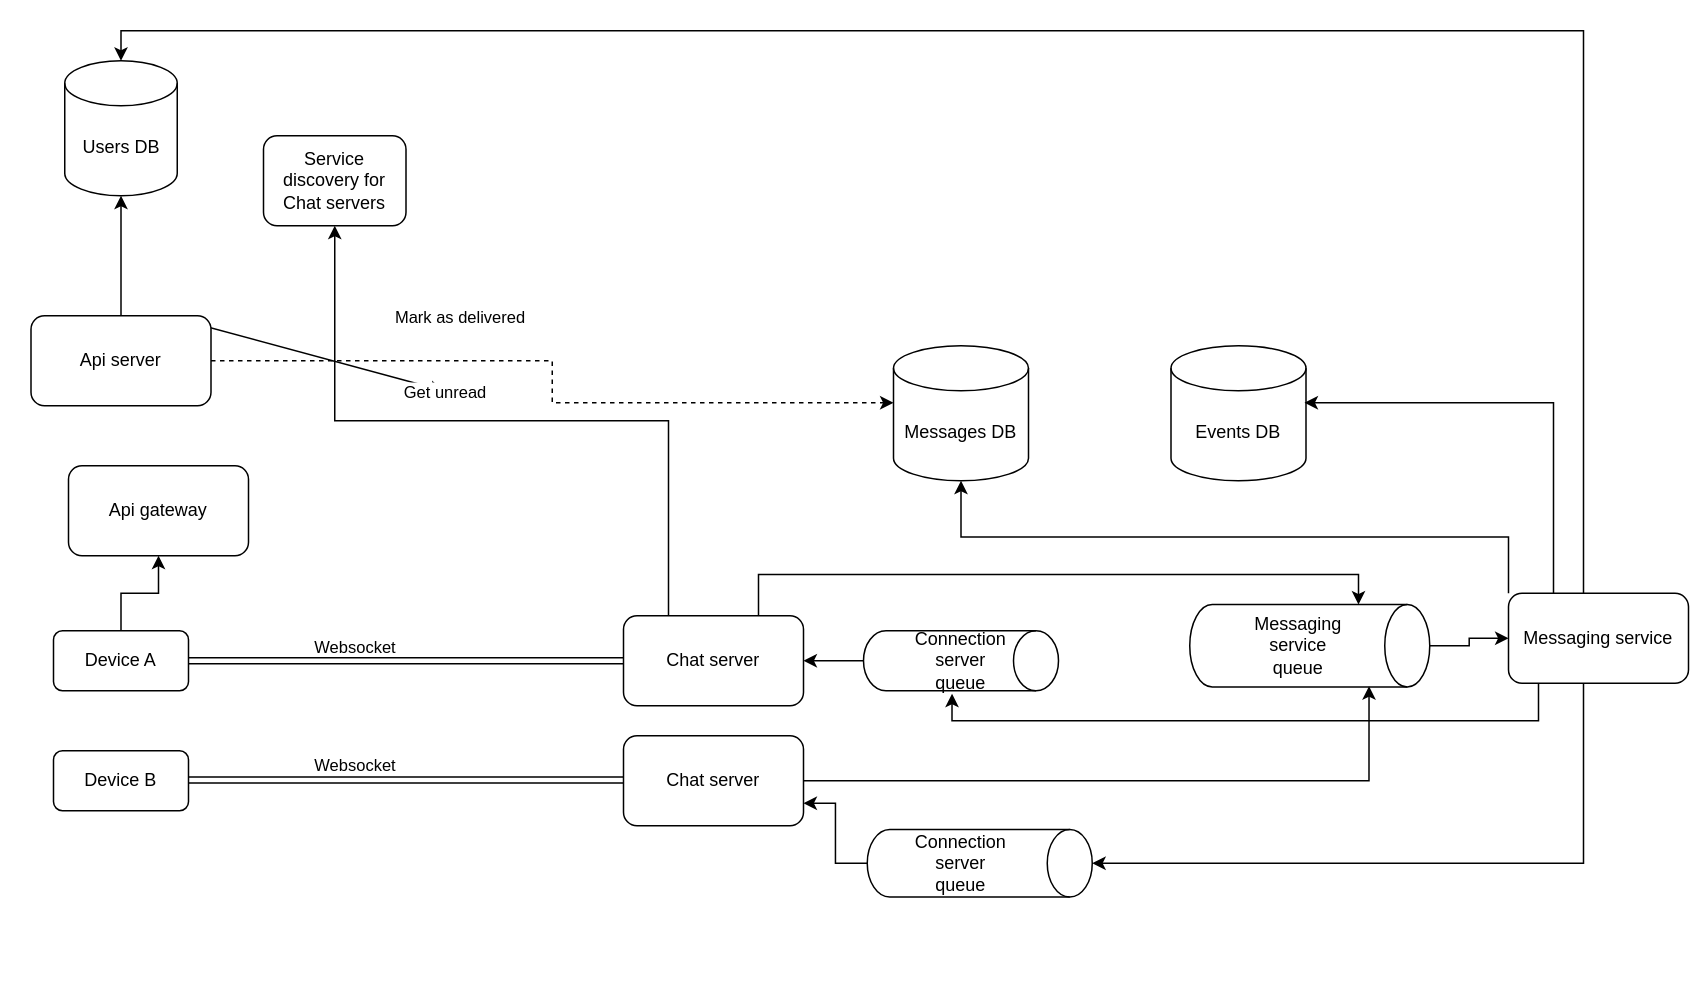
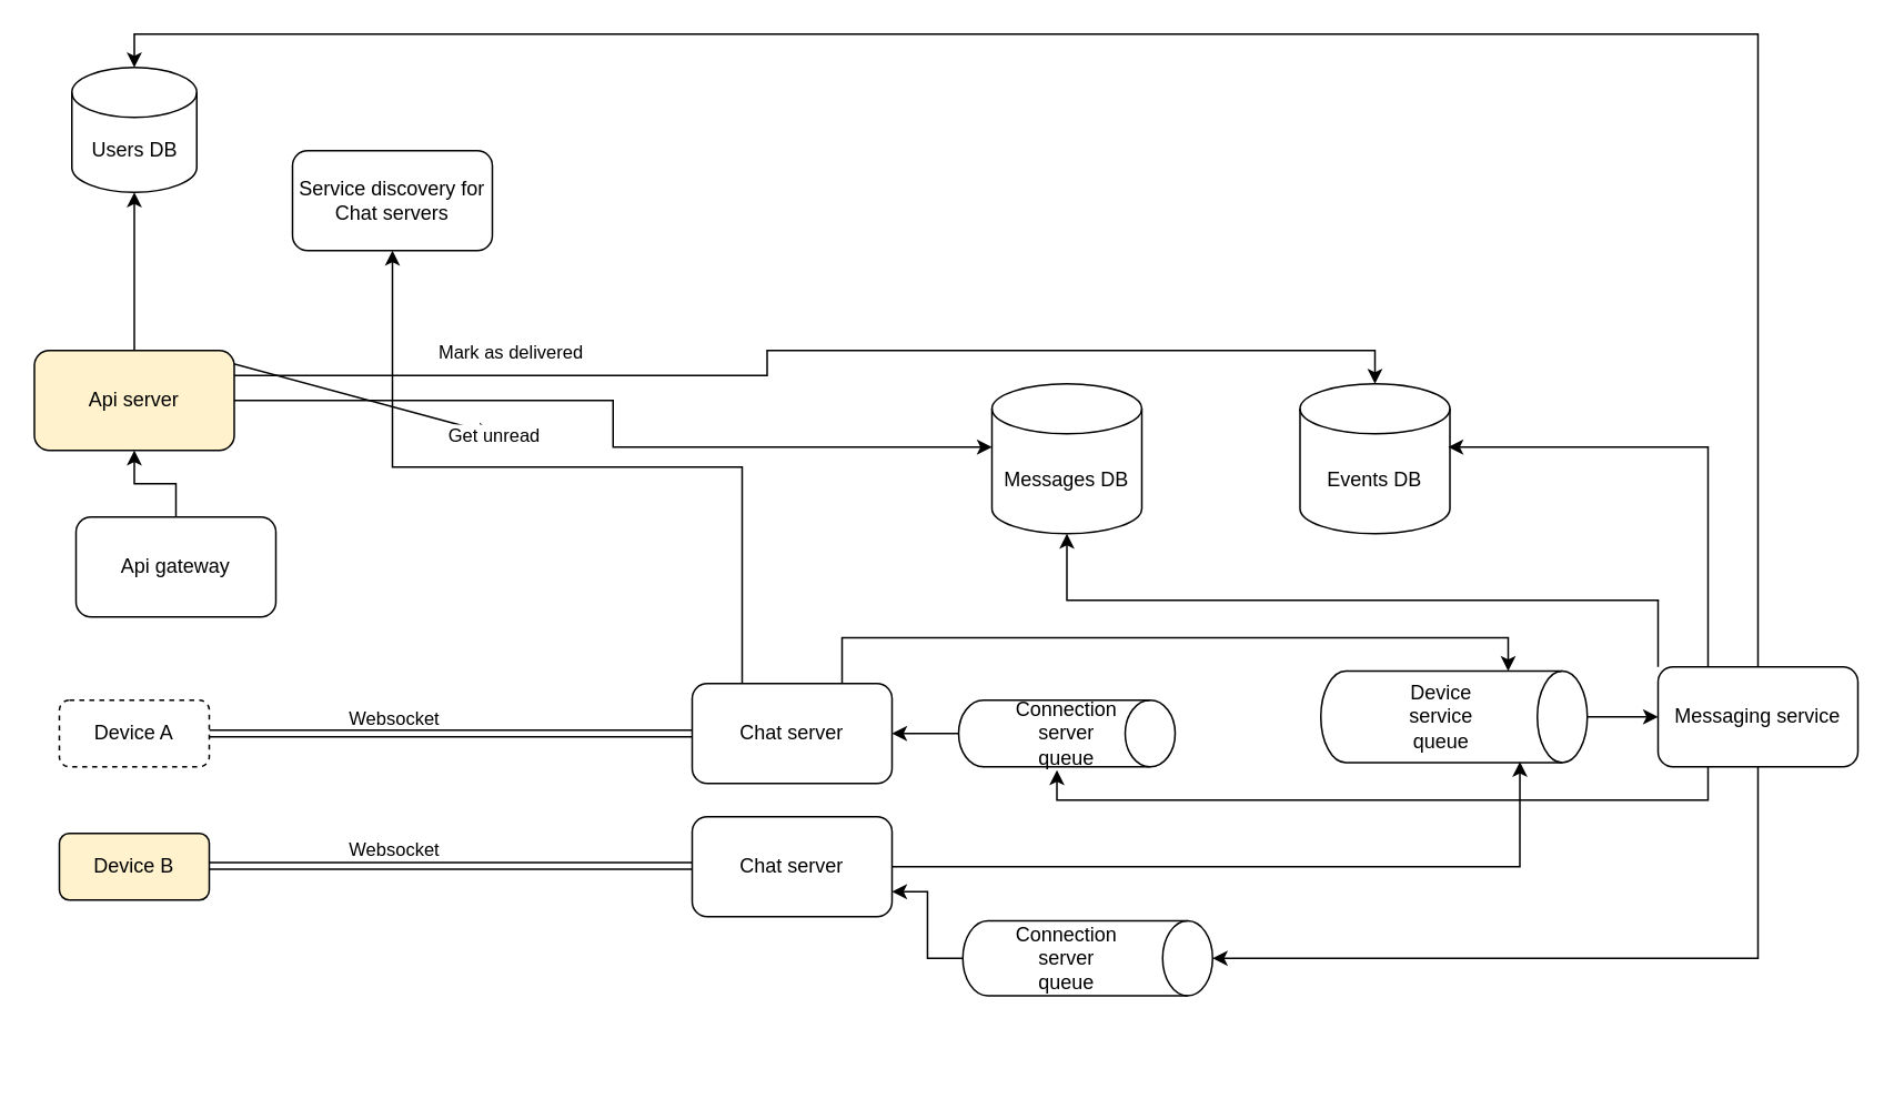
- <mxCell id="14" value="Users DB" style="shape=cylinder3;whiteSpace=wrap;html=1;boundedLbl=1;backgroundOutline=1;size=15;" vertex="1" parent="1"><mxGeometry x="42.5" y="40" width="75" height="90" as="geometry" /></mxCell>
+ <mxCell id="14" value="Users DB" style="shape=cylinder3;whiteSpace=wrap;html=1;boundedLbl=1;backgroundOutline=1;size=15;" vertex="1" parent="1"><mxGeometry x="42.5" y="40" width="75" height="75" as="geometry" /></mxCell>
- <mxCell id="41" value="Service discovery for Chat servers" style="rounded=1;whiteSpace=wrap;html=1;" vertex="1" parent="1"><mxGeometry x="175" y="90" width="95" height="60" as="geometry" /></mxCell>
+ <mxCell id="41" value="Service discovery for Chat servers" style="rounded=1;whiteSpace=wrap;html=1;" vertex="1" parent="1"><mxGeometry x="175" y="90" width="120" height="60" as="geometry" /></mxCell>
+ <mxCell id="19" style="edgeStyle=orthogonalEdgeStyle;rounded=0;orthogonalLoop=1;jettySize=auto;html=1;exitX=1;exitY=0.25;exitDx=0;exitDy=0;entryX=0.5;entryY=0;entryDx=0;entryDy=0;entryPerimeter=0;" edge="1" parent="1" source="13" target="16"><mxGeometry relative="1" as="geometry" /></mxCell>
- <mxCell id="13" value="Api server" style="rounded=1;whiteSpace=wrap;html=1;" vertex="1" parent="1"><mxGeometry x="20" y="210" width="120" height="60" as="geometry" /></mxCell>
+ <mxCell id="13" value="Api server" style="rounded=1;whiteSpace=wrap;html=1;fillColor=#fff2cc;" vertex="1" parent="1"><mxGeometry x="20" y="210" width="120" height="60" as="geometry" /></mxCell>
- <mxCell id="17" style="edgeStyle=orthogonalEdgeStyle;rounded=0;orthogonalLoop=1;jettySize=auto;html=1;entryX=0;entryY=0.422;entryDx=0;entryDy=0;entryPerimeter=0;dashed=1;" edge="1" parent="1" source="13" target="15"><mxGeometry relative="1" as="geometry" /></mxCell>
+ <mxCell id="17" style="edgeStyle=orthogonalEdgeStyle;rounded=0;orthogonalLoop=1;jettySize=auto;html=1;entryX=0;entryY=0.422;entryDx=0;entryDy=0;entryPerimeter=0;" edge="1" parent="1" source="13" target="15"><mxGeometry relative="1" as="geometry" /></mxCell>
+ <mxCell id="9" style="edgeStyle=orthogonalEdgeStyle;rounded=0;orthogonalLoop=1;jettySize=auto;html=1;" edge="1" parent="1" source="10" target="13"><mxGeometry relative="1" as="geometry" /></mxCell>
- <mxCell id="4" style="edgeStyle=orthogonalEdgeStyle;rounded=0;orthogonalLoop=1;jettySize=auto;html=1;" edge="1" parent="1" source="5" target="10"><mxGeometry relative="1" as="geometry" /></mxCell>
- <mxCell id="23" value="Messaging service" style="rounded=1;whiteSpace=wrap;html=1;" vertex="1" parent="1"><mxGeometry x="1005" y="395" width="120" height="60" as="geometry" /></mxCell>
+ <mxCell id="23" value="Messaging service" style="rounded=1;whiteSpace=wrap;html=1;" vertex="1" parent="1"><mxGeometry x="995" y="400" width="120" height="60" as="geometry" /></mxCell>
- <mxCell id="26" value="Messaging service queue" style="text;html=1;align=center;verticalAlign=middle;whiteSpace=wrap;rounded=0;" vertex="1" parent="1"><mxGeometry x="835" y="415" width="60" height="30" as="geometry" /></mxCell>
+ <mxCell id="26" value="Device service queue" style="text;html=1;align=center;verticalAlign=middle;whiteSpace=wrap;rounded=0;" vertex="1" parent="1"><mxGeometry x="835" y="415" width="60" height="30" as="geometry" /></mxCell>
- <mxCell id="5" value="Device A" style="rounded=1;whiteSpace=wrap;html=1;" vertex="1" parent="1"><mxGeometry x="35" y="420" width="90" height="40" as="geometry" /></mxCell>
+ <mxCell id="5" value="Device A" style="rounded=1;whiteSpace=wrap;html=1;dashed=1;" vertex="1" parent="1"><mxGeometry x="35" y="420" width="90" height="40" as="geometry" /></mxCell>
- <mxCell id="33" value="Device B" style="rounded=1;whiteSpace=wrap;html=1;" vertex="1" parent="1"><mxGeometry x="35" y="500" width="90" height="40" as="geometry" /></mxCell>
+ <mxCell id="33" value="Device B" style="rounded=1;whiteSpace=wrap;html=1;fillColor=#fff2cc;" vertex="1" parent="1"><mxGeometry x="35" y="500" width="90" height="40" as="geometry" /></mxCell>
